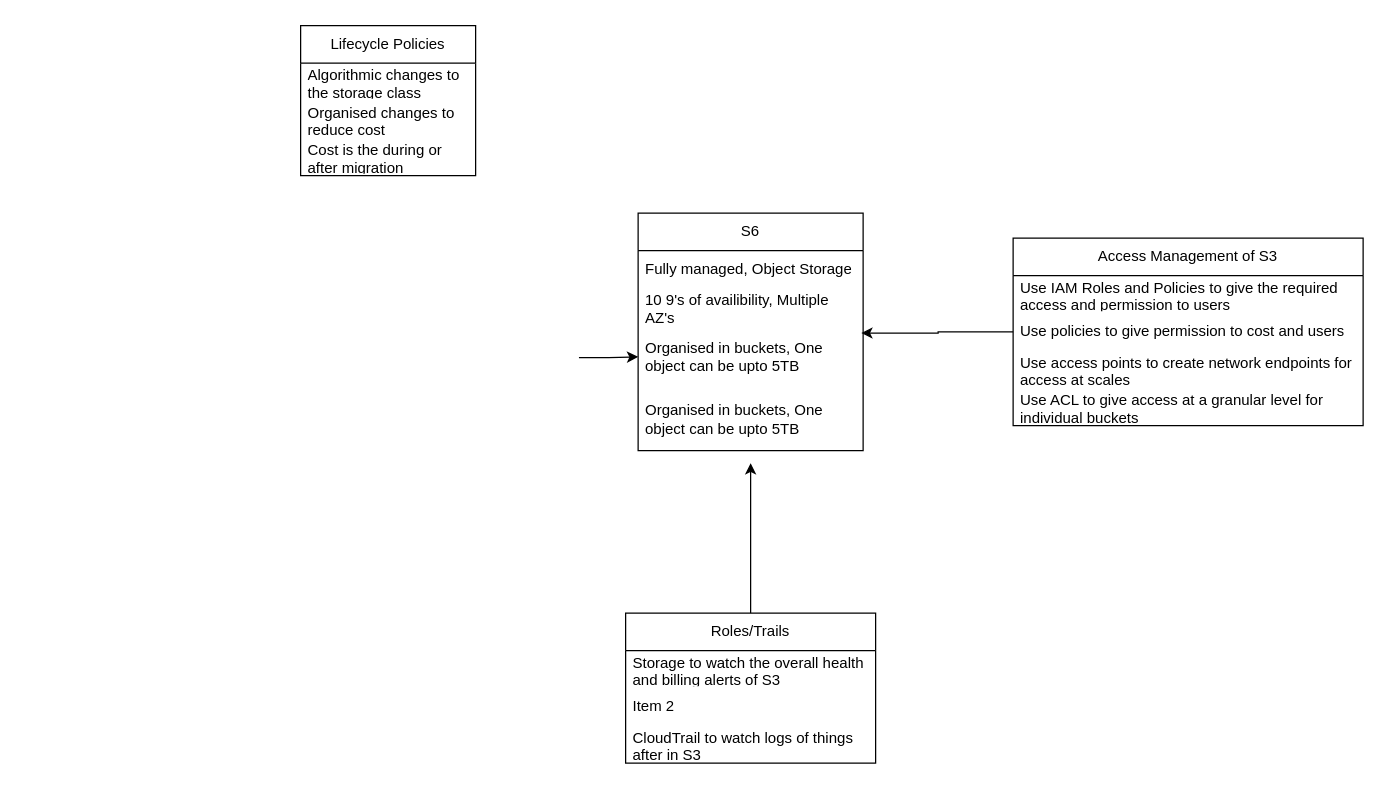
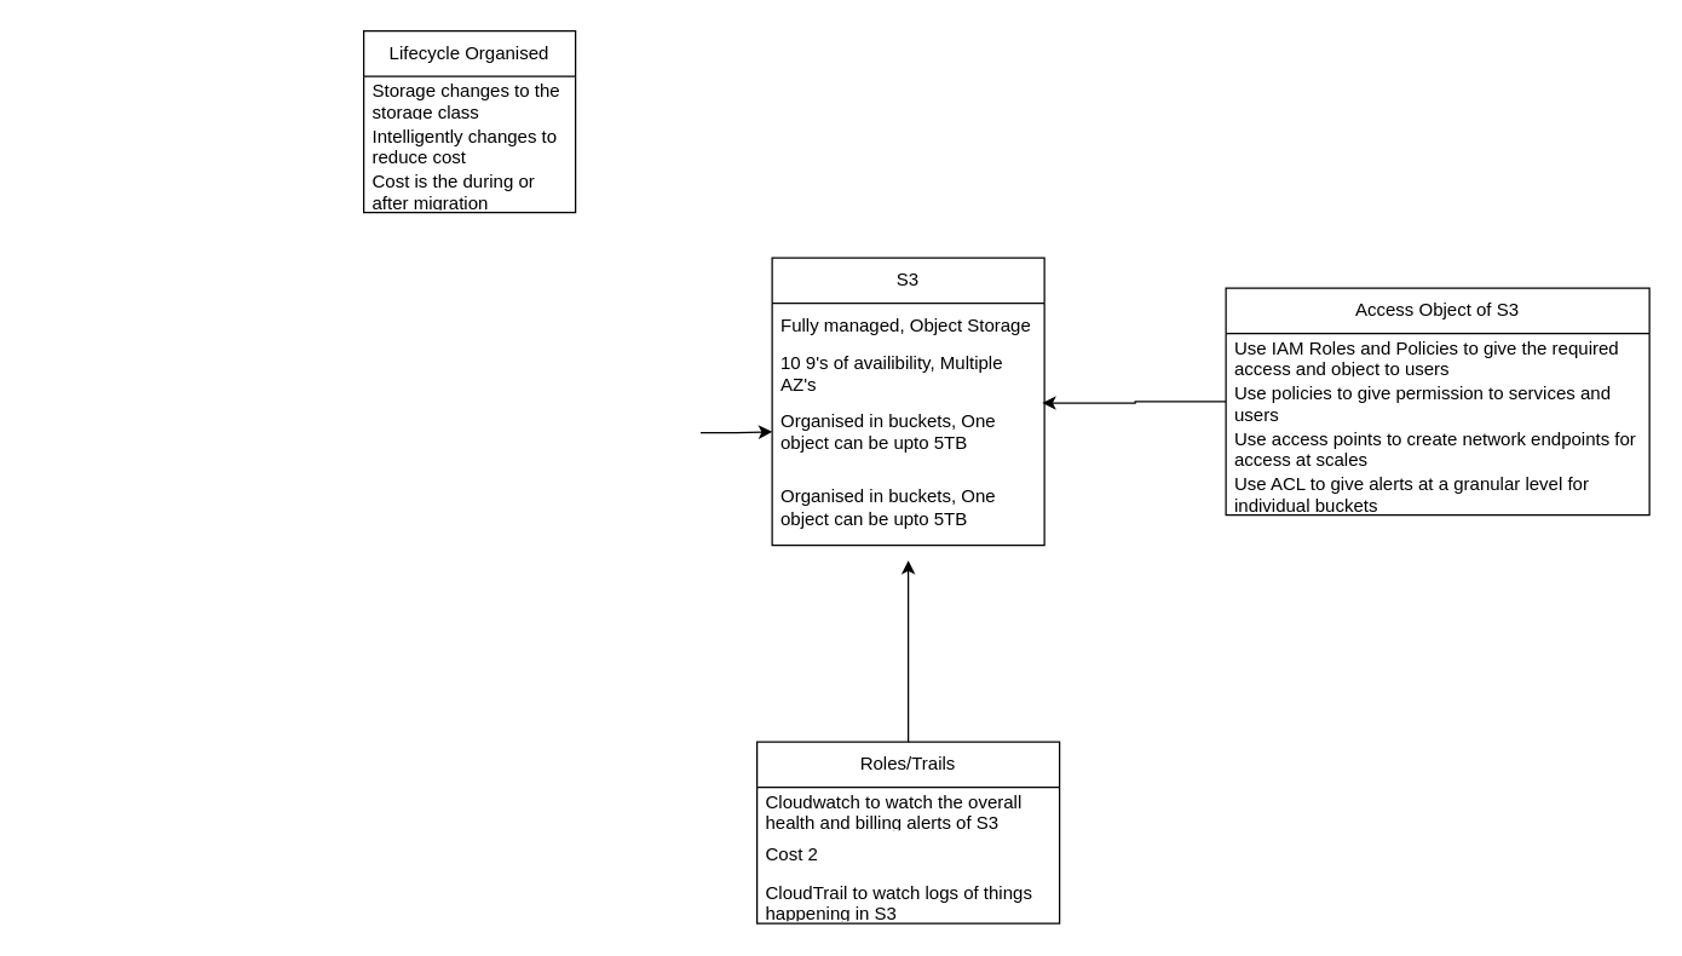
- <mxCell id="9" value="Lifecycle Policies" style="swimlane;fontStyle=0;childLayout=stackLayout;horizontal=1;startSize=30;horizontalStack=0;resizeParent=1;resizeParentMax=0;resizeLast=0;collapsible=1;marginBottom=0;whiteSpace=wrap;html=1;" vertex="1" parent="1"><mxGeometry x="240" y="20" width="140" height="120" as="geometry" /></mxCell>
+ <mxCell id="9" value="Lifecycle Organised" style="swimlane;fontStyle=0;childLayout=stackLayout;horizontal=1;startSize=30;horizontalStack=0;resizeParent=1;resizeParentMax=0;resizeLast=0;collapsible=1;marginBottom=0;whiteSpace=wrap;html=1;" vertex="1" parent="1"><mxGeometry x="240" y="20" width="140" height="120" as="geometry" /></mxCell>
- <mxCell id="10" value="Algorithmic changes to the storage class" style="text;strokeColor=none;fillColor=none;align=left;verticalAlign=middle;spacingLeft=4;spacingRight=4;overflow=hidden;points=[[0,0.5],[1,0.5]];portConstraint=eastwest;rotatable=0;whiteSpace=wrap;html=1;" vertex="1" parent="9"><mxGeometry y="30" width="140" height="30" as="geometry" /></mxCell>
+ <mxCell id="10" value="Storage changes to the storage class" style="text;strokeColor=none;fillColor=none;align=left;verticalAlign=middle;spacingLeft=4;spacingRight=4;overflow=hidden;points=[[0,0.5],[1,0.5]];portConstraint=eastwest;rotatable=0;whiteSpace=wrap;html=1;" vertex="1" parent="9"><mxGeometry y="30" width="140" height="30" as="geometry" /></mxCell>
- <mxCell id="11" value="Organised changes to reduce cost" style="text;strokeColor=none;fillColor=none;align=left;verticalAlign=middle;spacingLeft=4;spacingRight=4;overflow=hidden;points=[[0,0.5],[1,0.5]];portConstraint=eastwest;rotatable=0;whiteSpace=wrap;html=1;" vertex="1" parent="9"><mxGeometry y="60" width="140" height="30" as="geometry" /></mxCell>
+ <mxCell id="11" value="Intelligently changes to reduce cost" style="text;strokeColor=none;fillColor=none;align=left;verticalAlign=middle;spacingLeft=4;spacingRight=4;overflow=hidden;points=[[0,0.5],[1,0.5]];portConstraint=eastwest;rotatable=0;whiteSpace=wrap;html=1;" vertex="1" parent="9"><mxGeometry y="60" width="140" height="30" as="geometry" /></mxCell>
- <mxCell id="2" value="S6" style="swimlane;fontStyle=0;childLayout=stackLayout;horizontal=1;startSize=30;horizontalStack=0;resizeParent=1;resizeParentMax=0;resizeLast=0;collapsible=1;marginBottom=0;whiteSpace=wrap;html=1;" vertex="1" parent="1"><mxGeometry x="510" y="170" width="180" height="190" as="geometry" /></mxCell>
+ <mxCell id="2" value="S3" style="swimlane;fontStyle=0;childLayout=stackLayout;horizontal=1;startSize=30;horizontalStack=0;resizeParent=1;resizeParentMax=0;resizeLast=0;collapsible=1;marginBottom=0;whiteSpace=wrap;html=1;" vertex="1" parent="1"><mxGeometry x="510" y="170" width="180" height="190" as="geometry" /></mxCell>
- <mxCell id="14" value="Access Management of S3" style="swimlane;fontStyle=0;childLayout=stackLayout;horizontal=1;startSize=30;horizontalStack=0;resizeParent=1;resizeParentMax=0;resizeLast=0;collapsible=1;marginBottom=0;whiteSpace=wrap;html=1;" vertex="1" parent="1"><mxGeometry x="810" y="190" width="280" height="150" as="geometry" /></mxCell>
+ <mxCell id="14" value="Access Object of S3" style="swimlane;fontStyle=0;childLayout=stackLayout;horizontal=1;startSize=30;horizontalStack=0;resizeParent=1;resizeParentMax=0;resizeLast=0;collapsible=1;marginBottom=0;whiteSpace=wrap;html=1;" vertex="1" parent="1"><mxGeometry x="810" y="190" width="280" height="150" as="geometry" /></mxCell>
- <mxCell id="15" value="Use IAM Roles and Policies to give the required access and permission to users" style="text;strokeColor=none;fillColor=none;align=left;verticalAlign=middle;spacingLeft=4;spacingRight=4;overflow=hidden;points=[[0,0.5],[1,0.5]];portConstraint=eastwest;rotatable=0;whiteSpace=wrap;html=1;" vertex="1" parent="14"><mxGeometry y="30" width="280" height="30" as="geometry" /></mxCell>
+ <mxCell id="15" value="Use IAM Roles and Policies to give the required access and object to users" style="text;strokeColor=none;fillColor=none;align=left;verticalAlign=middle;spacingLeft=4;spacingRight=4;overflow=hidden;points=[[0,0.5],[1,0.5]];portConstraint=eastwest;rotatable=0;whiteSpace=wrap;html=1;" vertex="1" parent="14"><mxGeometry y="30" width="280" height="30" as="geometry" /></mxCell>
- <mxCell id="16" value="Use policies to give permission to cost and users" style="text;strokeColor=none;fillColor=none;align=left;verticalAlign=middle;spacingLeft=4;spacingRight=4;overflow=hidden;points=[[0,0.5],[1,0.5]];portConstraint=eastwest;rotatable=0;whiteSpace=wrap;html=1;" vertex="1" parent="14"><mxGeometry y="60" width="280" height="30" as="geometry" /></mxCell>
+ <mxCell id="16" value="Use policies to give permission to services and users" style="text;strokeColor=none;fillColor=none;align=left;verticalAlign=middle;spacingLeft=4;spacingRight=4;overflow=hidden;points=[[0,0.5],[1,0.5]];portConstraint=eastwest;rotatable=0;whiteSpace=wrap;html=1;" vertex="1" parent="14"><mxGeometry y="60" width="280" height="30" as="geometry" /></mxCell>
- <mxCell id="18" value="Use ACL to give access at a granular level for individual buckets" style="text;strokeColor=none;fillColor=none;align=left;verticalAlign=middle;spacingLeft=4;spacingRight=4;overflow=hidden;points=[[0,0.5],[1,0.5]];portConstraint=eastwest;rotatable=0;whiteSpace=wrap;html=1;" vertex="1" parent="14"><mxGeometry y="120" width="280" height="30" as="geometry" /></mxCell>
+ <mxCell id="18" value="Use ACL to give alerts at a granular level for individual buckets" style="text;strokeColor=none;fillColor=none;align=left;verticalAlign=middle;spacingLeft=4;spacingRight=4;overflow=hidden;points=[[0,0.5],[1,0.5]];portConstraint=eastwest;rotatable=0;whiteSpace=wrap;html=1;" vertex="1" parent="14"><mxGeometry y="120" width="280" height="30" as="geometry" /></mxCell>
- <mxCell id="21" value="Storage to watch the overall health and billing alerts of S3" style="text;strokeColor=none;fillColor=none;align=left;verticalAlign=middle;spacingLeft=4;spacingRight=4;overflow=hidden;points=[[0,0.5],[1,0.5]];portConstraint=eastwest;rotatable=0;whiteSpace=wrap;html=1;" vertex="1" parent="20"><mxGeometry y="30" width="200" height="30" as="geometry" /></mxCell>
+ <mxCell id="21" value="Cloudwatch to watch the overall health and billing alerts of S3" style="text;strokeColor=none;fillColor=none;align=left;verticalAlign=middle;spacingLeft=4;spacingRight=4;overflow=hidden;points=[[0,0.5],[1,0.5]];portConstraint=eastwest;rotatable=0;whiteSpace=wrap;html=1;" vertex="1" parent="20"><mxGeometry y="30" width="200" height="30" as="geometry" /></mxCell>
- <mxCell id="22" value="Item 2" style="text;strokeColor=none;fillColor=none;align=left;verticalAlign=middle;spacingLeft=4;spacingRight=4;overflow=hidden;points=[[0,0.5],[1,0.5]];portConstraint=eastwest;rotatable=0;whiteSpace=wrap;html=1;" vertex="1" parent="20"><mxGeometry y="60" width="200" height="30" as="geometry" /></mxCell>
+ <mxCell id="22" value="Cost 2" style="text;strokeColor=none;fillColor=none;align=left;verticalAlign=middle;spacingLeft=4;spacingRight=4;overflow=hidden;points=[[0,0.5],[1,0.5]];portConstraint=eastwest;rotatable=0;whiteSpace=wrap;html=1;" vertex="1" parent="20"><mxGeometry y="60" width="200" height="30" as="geometry" /></mxCell>
- <mxCell id="23" value="CloudTrail to watch logs of things after in S3" style="text;strokeColor=none;fillColor=none;align=left;verticalAlign=middle;spacingLeft=4;spacingRight=4;overflow=hidden;points=[[0,0.5],[1,0.5]];portConstraint=eastwest;rotatable=0;whiteSpace=wrap;html=1;" vertex="1" parent="20"><mxGeometry y="90" width="200" height="30" as="geometry" /></mxCell>
+ <mxCell id="23" value="CloudTrail to watch logs of things happening in S3" style="text;strokeColor=none;fillColor=none;align=left;verticalAlign=middle;spacingLeft=4;spacingRight=4;overflow=hidden;points=[[0,0.5],[1,0.5]];portConstraint=eastwest;rotatable=0;whiteSpace=wrap;html=1;" vertex="1" parent="20"><mxGeometry y="90" width="200" height="30" as="geometry" /></mxCell>
